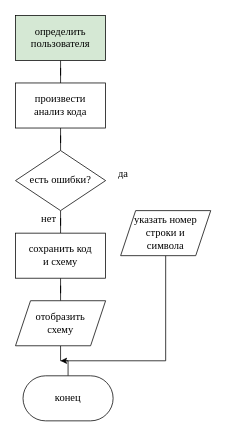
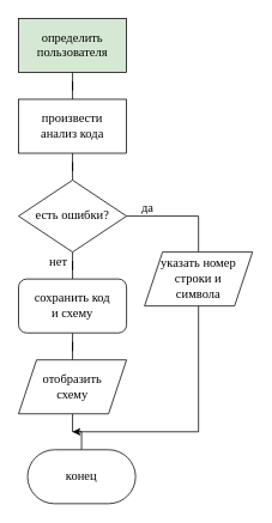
+ <mxCell id="6" style="edgeStyle=orthogonalEdgeStyle;rounded=0;orthogonalLoop=1;jettySize=auto;html=1;entryX=0.5;entryY=0;entryDx=0;entryDy=0;endArrow=none;endFill=0;fontFamily=Times New Roman;fontSize=14;" parent="1" source="8" target="10" edge="1"><mxGeometry relative="1" as="geometry" /></mxCell>
- <mxCell id="12" value="сохранить код&lt;br style=&quot;font-size: 14px;&quot;&gt;и схему" style="rounded=0;whiteSpace=wrap;html=1;fontFamily=Times New Roman;fontSize=14;" parent="1" vertex="1"><mxGeometry x="20" y="310" width="120" height="60" as="geometry" /></mxCell>
+ <mxCell id="12" value="сохранить код&lt;br style=&quot;font-size: 14px;&quot;&gt;и схему" style="whiteSpace=wrap;html=1;fontFamily=Times New Roman;fontSize=14;rounded=1;" parent="1" vertex="1"><mxGeometry x="20" y="310" width="120" height="60" as="geometry" /></mxCell>
